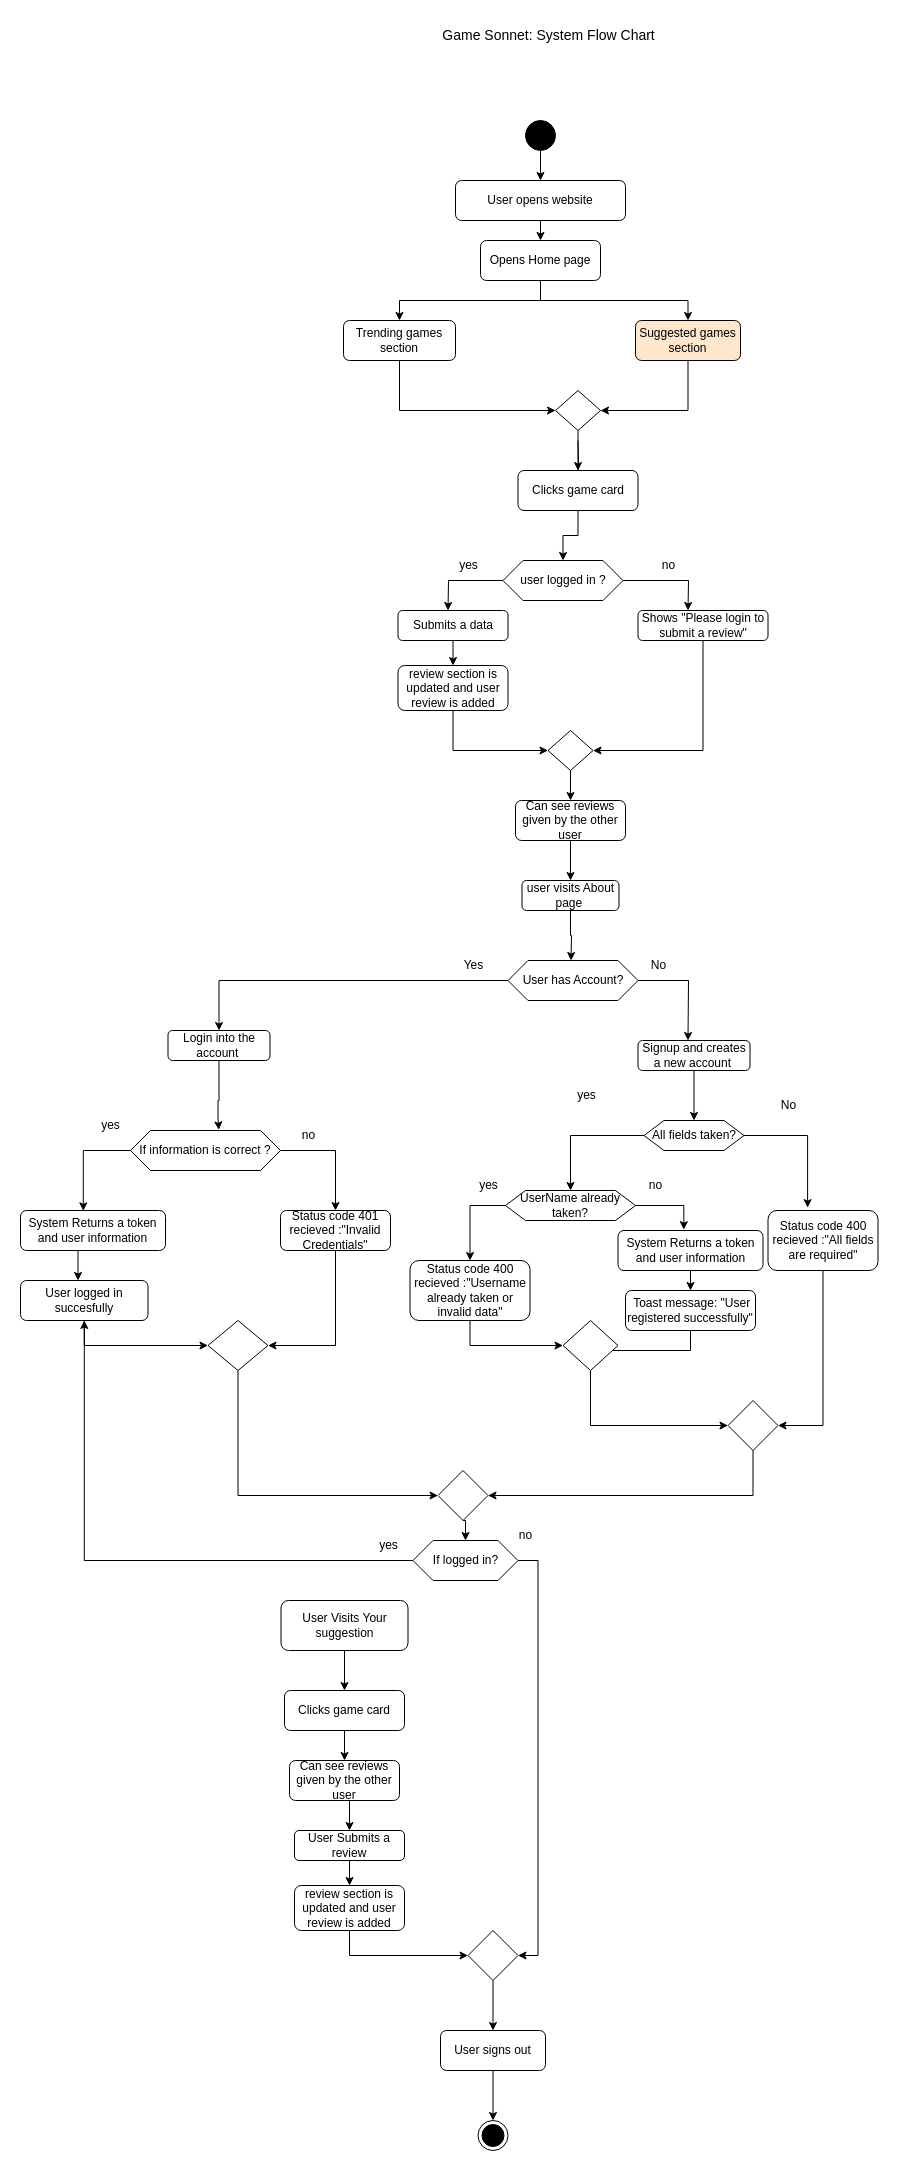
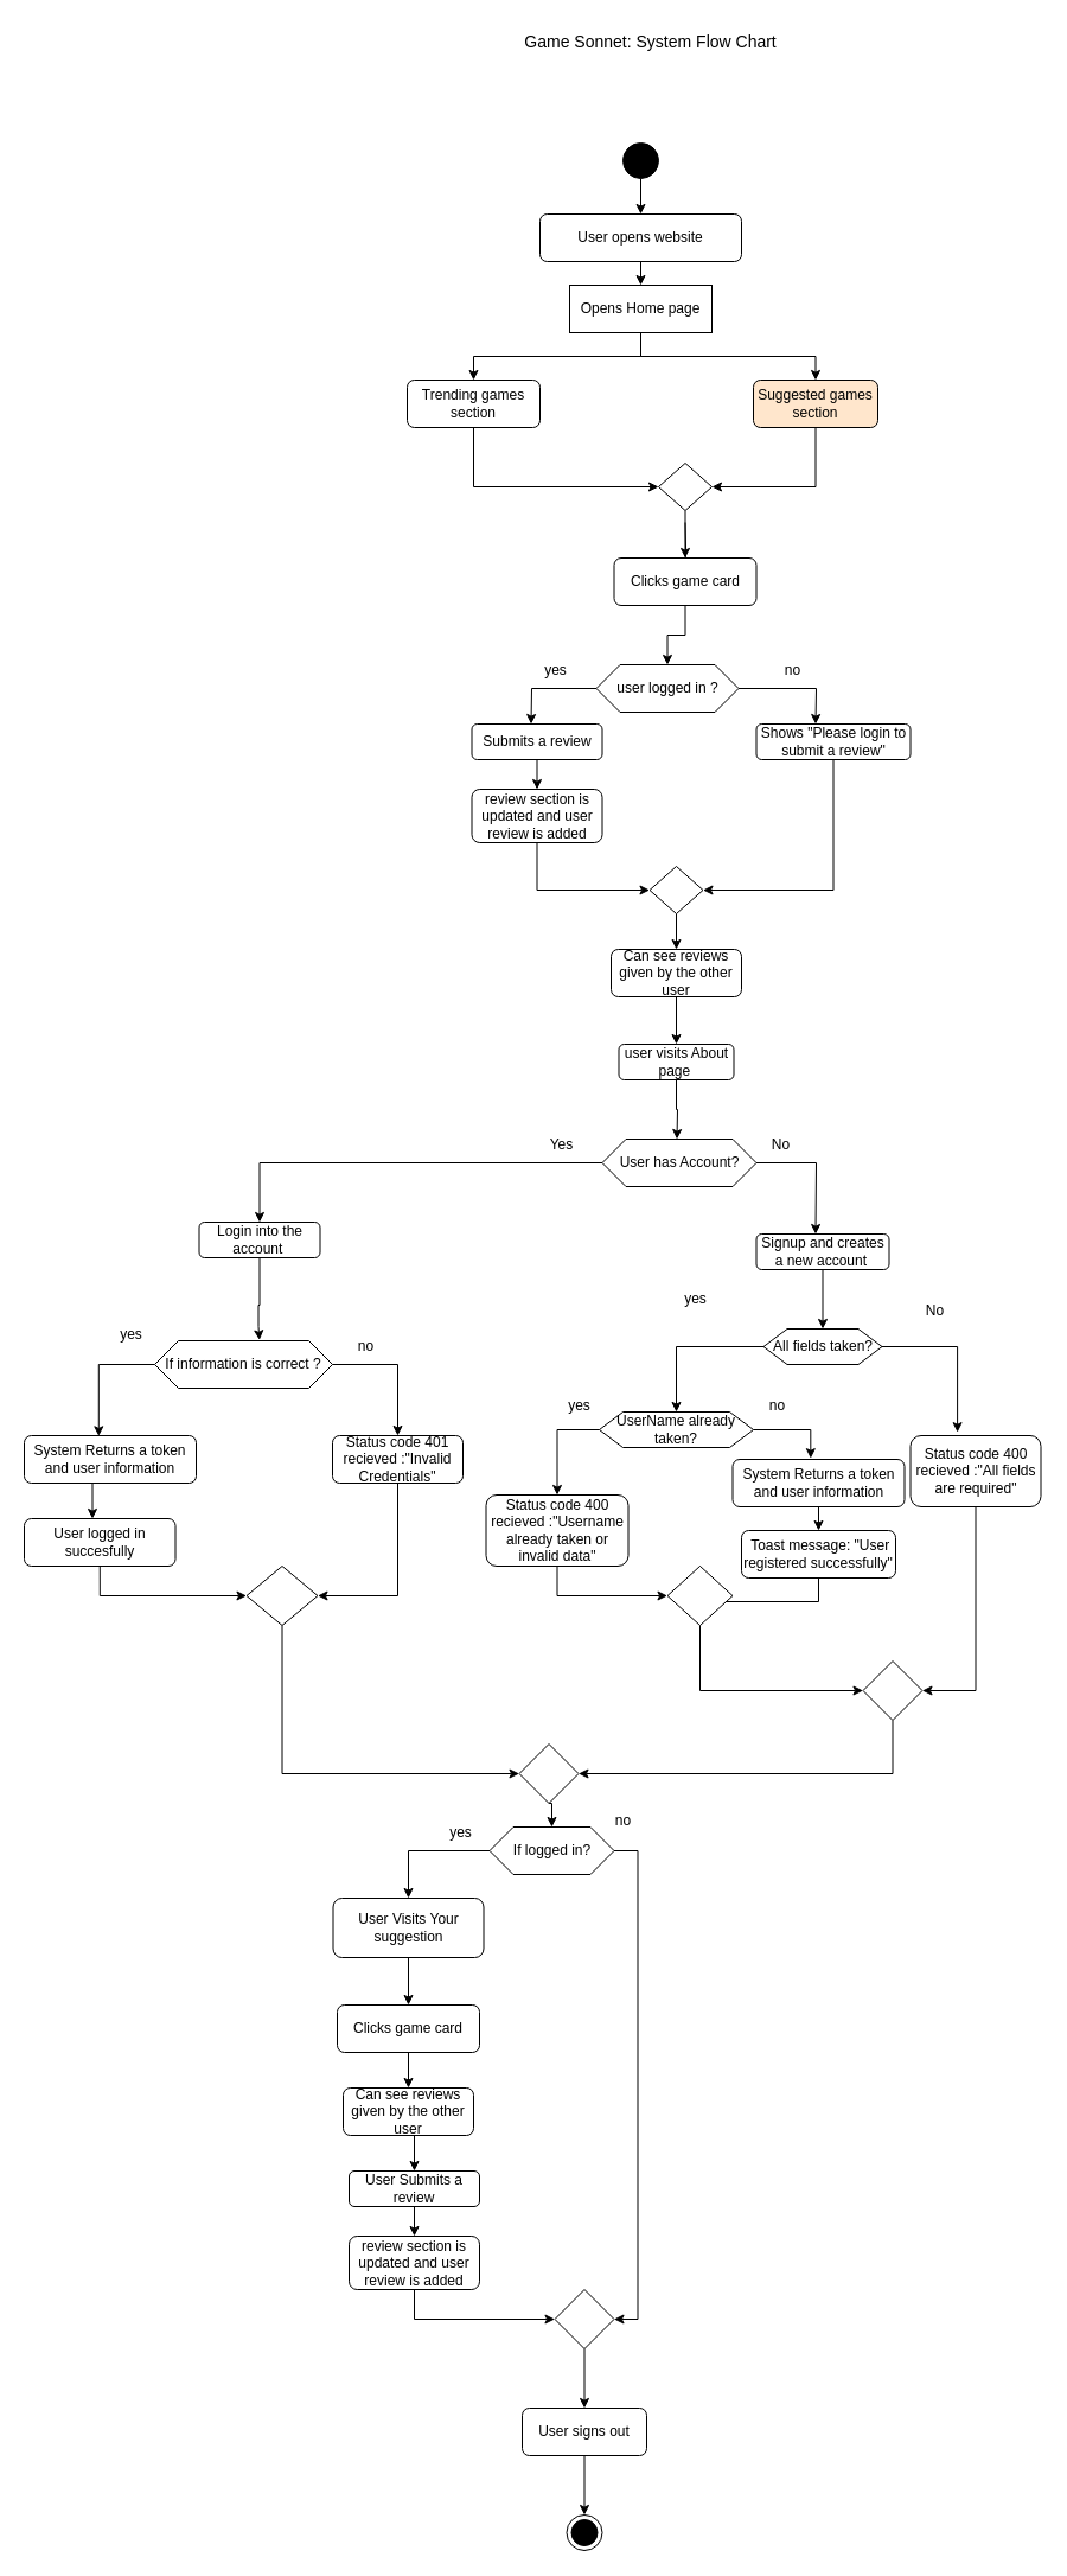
- <mxCell id="10" value="Opens Home page" style="rounded=1;whiteSpace=wrap;html=1;" parent="1" vertex="1"><mxGeometry x="480" y="240" width="120" height="40" as="geometry" /></mxCell>
+ <mxCell id="10" value="Opens Home page" style="whiteSpace=wrap;html=1;rounded=0;" parent="1" vertex="1"><mxGeometry x="480" y="240" width="120" height="40" as="geometry" /></mxCell>
- <mxCell id="19" value="Submits a data" style="rounded=1;whiteSpace=wrap;html=1;" parent="1" vertex="1"><mxGeometry x="397.5" y="610" width="110" height="30" as="geometry" /></mxCell>
+ <mxCell id="19" value="Submits a review" style="rounded=1;whiteSpace=wrap;html=1;" parent="1" vertex="1"><mxGeometry x="397.5" y="610" width="110" height="30" as="geometry" /></mxCell>
- <mxCell id="78" style="edgeStyle=orthogonalEdgeStyle;rounded=0;orthogonalLoop=1;jettySize=auto;html=1;exitX=0;exitY=0.5;exitDx=0;exitDy=0;" edge="1" parent="1" source="79" target="65"><mxGeometry relative="1" as="geometry" /></mxCell>
+ <mxCell id="78" style="edgeStyle=orthogonalEdgeStyle;rounded=0;orthogonalLoop=1;jettySize=auto;html=1;exitX=0;exitY=0.5;exitDx=0;exitDy=0;entryX=0.5;entryY=0;entryDx=0;entryDy=0;" edge="1" parent="1" source="79" target="81"><mxGeometry relative="1" as="geometry" /></mxCell>
